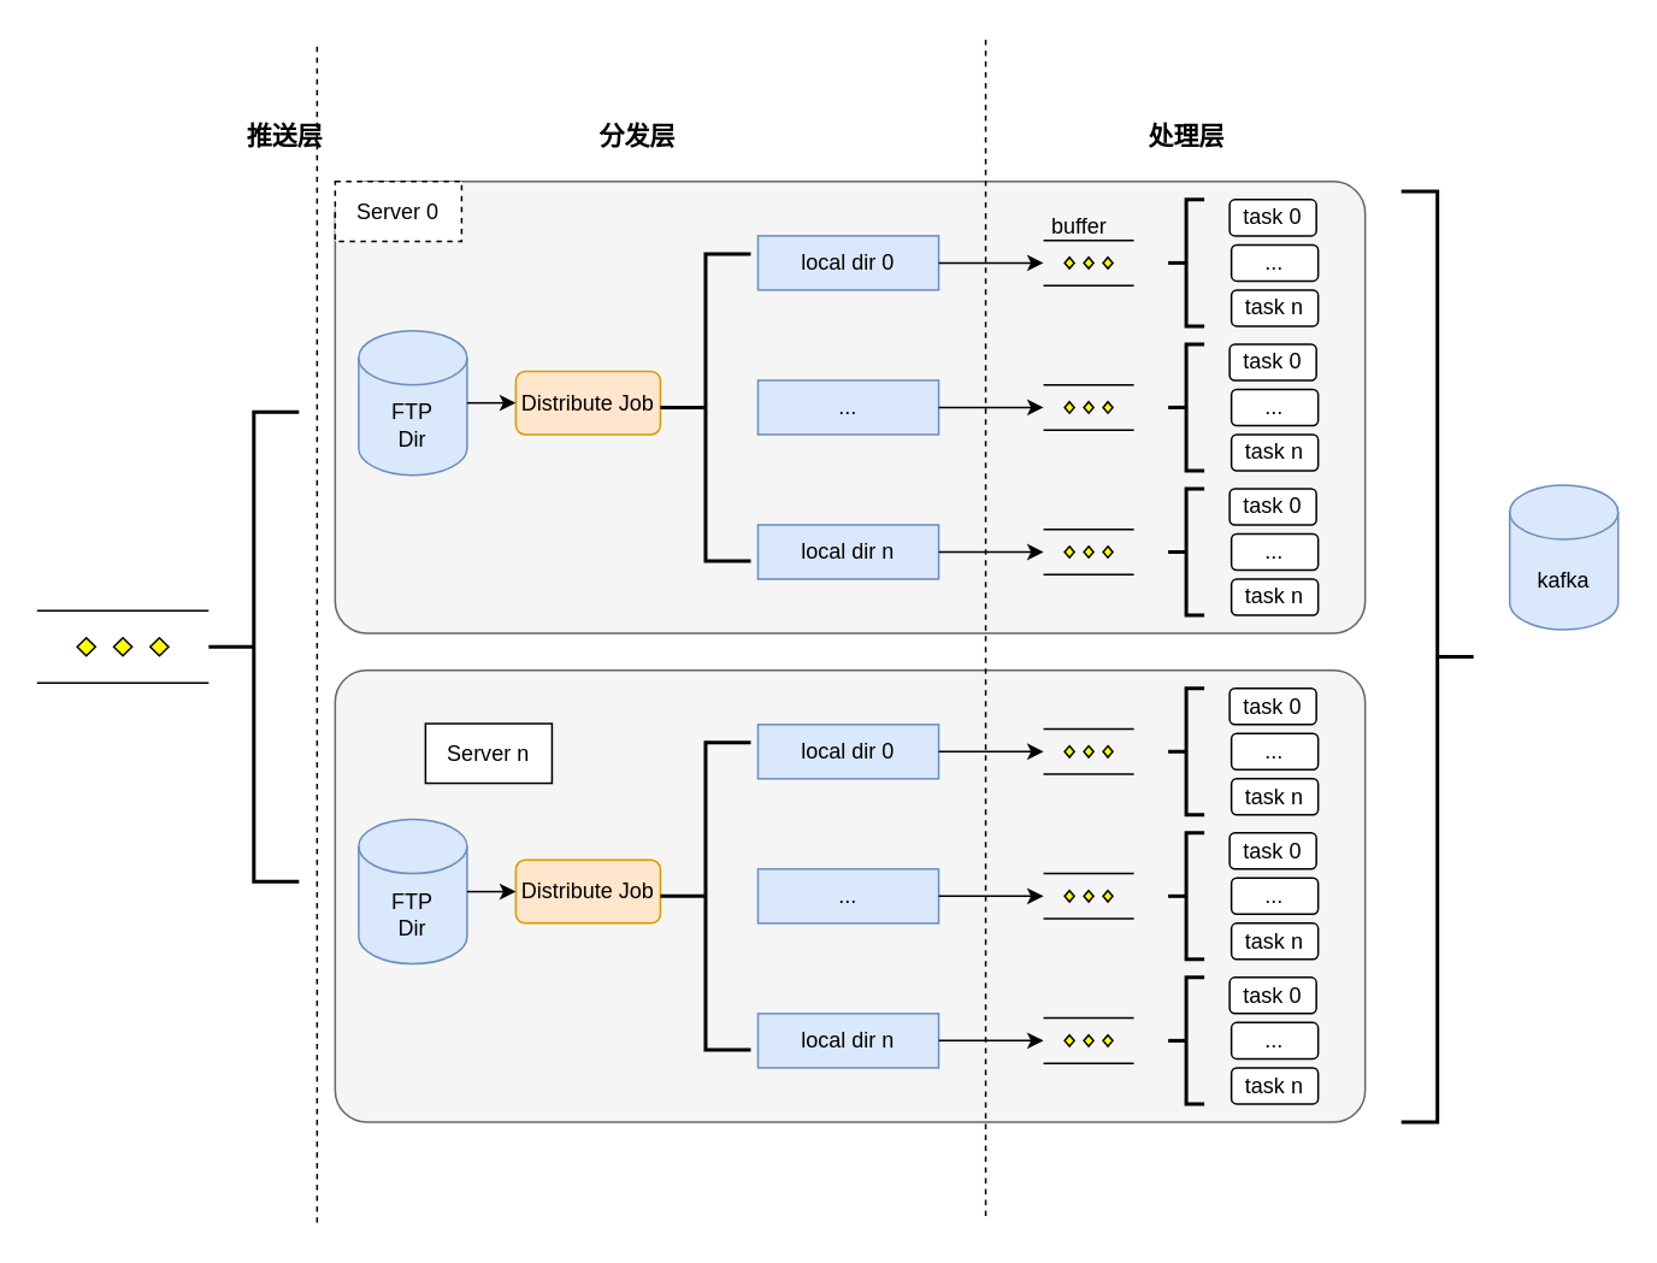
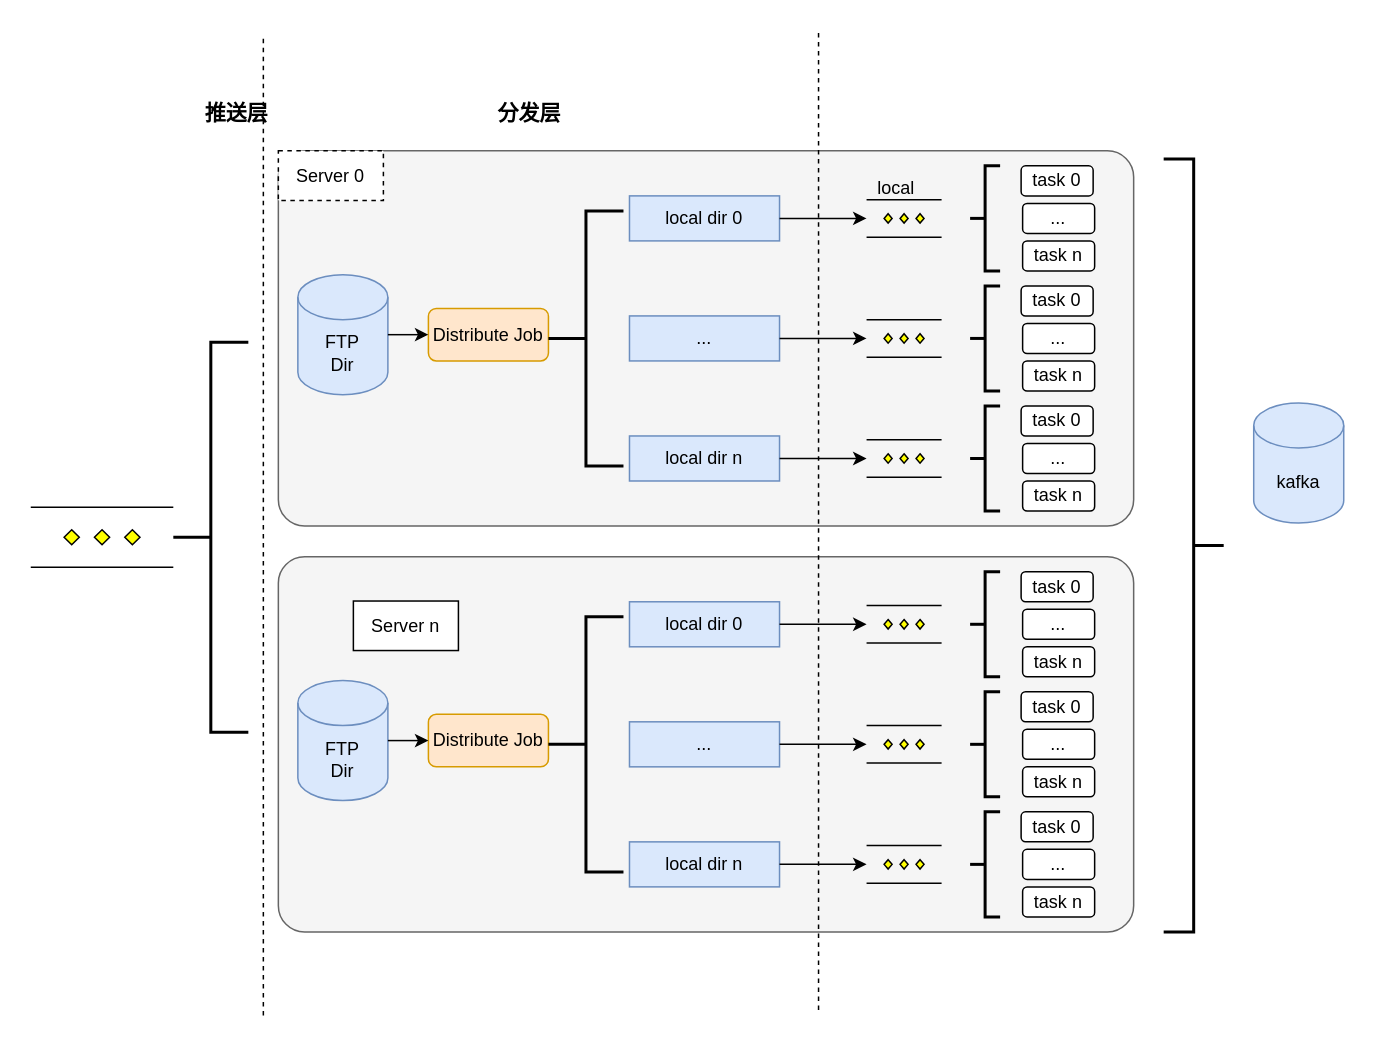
- <mxCell id="62" value="处理层" style="text;html=1;strokeColor=none;fillColor=none;align=center;verticalAlign=middle;whiteSpace=wrap;rounded=0;fontSize=14;fontStyle=1" vertex="1" parent="1"><mxGeometry x="618.5" y="60" width="75" height="30" as="geometry" /></mxCell>
- <mxCell id="59" value="buffer" style="text;html=1;strokeColor=none;fillColor=none;align=center;verticalAlign=middle;whiteSpace=wrap;rounded=0;" vertex="1" parent="1"><mxGeometry x="567" y="110" width="60" height="30" as="geometry" /></mxCell>
+ <mxCell id="59" value="local" style="text;html=1;strokeColor=none;fillColor=none;align=center;verticalAlign=middle;whiteSpace=wrap;rounded=0;" vertex="1" parent="1"><mxGeometry x="567" y="110" width="60" height="30" as="geometry" /></mxCell>
